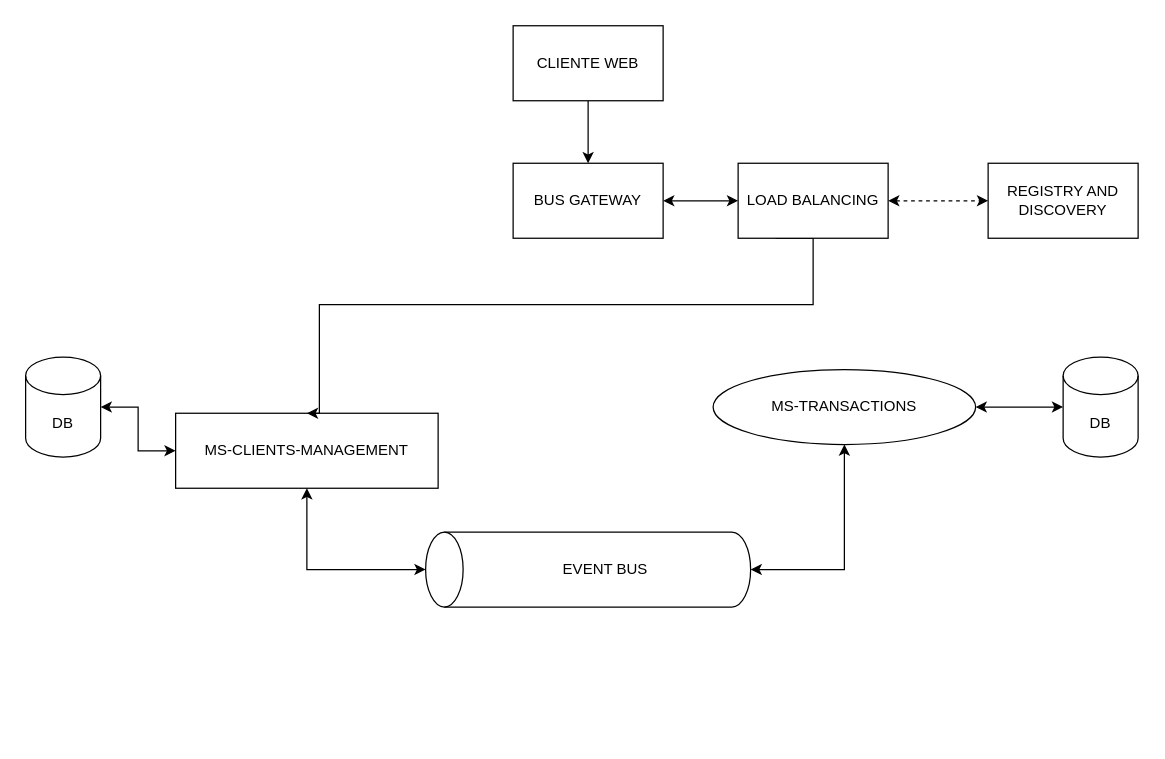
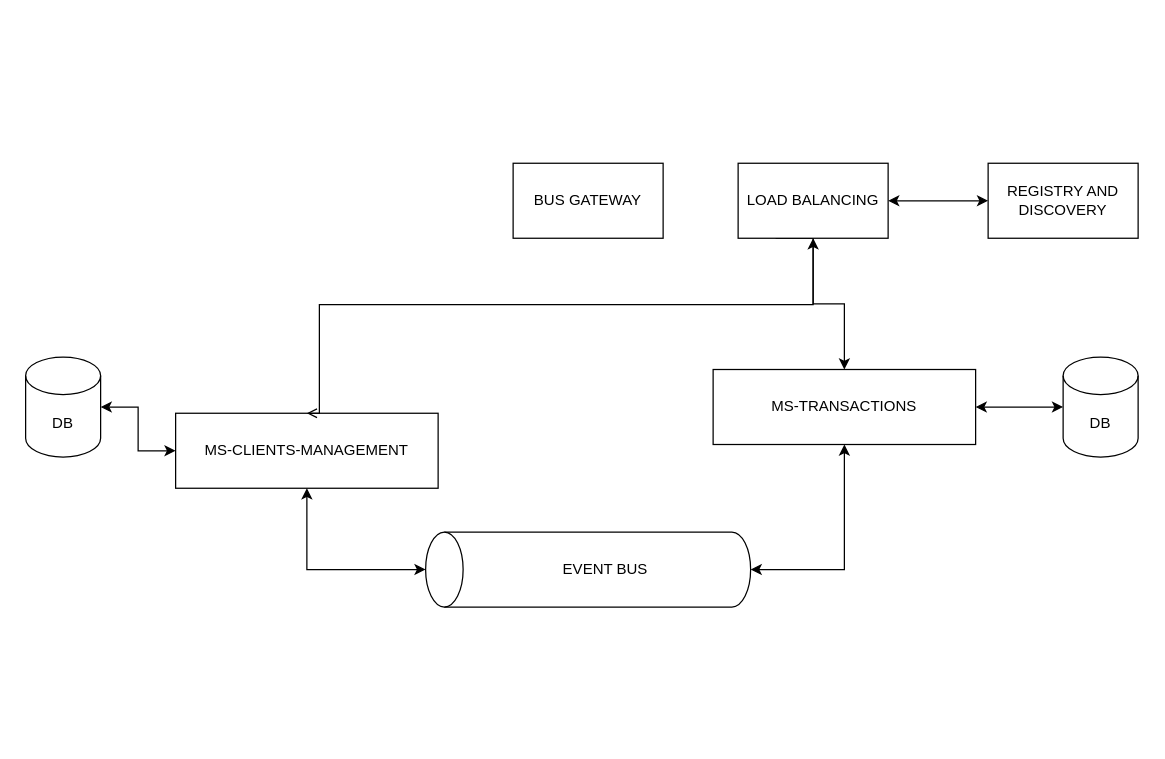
- <mxCell id="3" value="CLIENTE WEB" style="rounded=0;whiteSpace=wrap;html=1;" vertex="1" parent="1"><mxGeometry x="410" y="20" width="120" height="60" as="geometry" /></mxCell>
- <mxCell id="2" style="edgeStyle=orthogonalEdgeStyle;rounded=0;orthogonalLoop=1;jettySize=auto;html=1;entryX=0.5;entryY=0;entryDx=0;entryDy=0;" edge="1" parent="1" source="3" target="5"><mxGeometry relative="1" as="geometry" /></mxCell>
- <mxCell id="4" style="edgeStyle=orthogonalEdgeStyle;rounded=0;orthogonalLoop=1;jettySize=auto;html=1;entryX=0;entryY=0.5;entryDx=0;entryDy=0;startArrow=classic;startFill=1;" edge="1" parent="1" source="5" target="19"><mxGeometry relative="1" as="geometry" /></mxCell>
- <mxCell id="18" style="edgeStyle=orthogonalEdgeStyle;rounded=0;orthogonalLoop=1;jettySize=auto;html=1;entryX=0;entryY=0.5;entryDx=0;entryDy=0;startArrow=classic;startFill=1;dashed=1;" edge="1" parent="1" source="19" target="20"><mxGeometry relative="1" as="geometry" /></mxCell>
+ <mxCell id="18" style="edgeStyle=orthogonalEdgeStyle;rounded=0;orthogonalLoop=1;jettySize=auto;html=1;entryX=0;entryY=0.5;entryDx=0;entryDy=0;startArrow=classic;startFill=1;" edge="1" parent="1" source="19" target="20"><mxGeometry relative="1" as="geometry" /></mxCell>
+ <mxCell id="17" style="edgeStyle=orthogonalEdgeStyle;rounded=0;orthogonalLoop=1;jettySize=auto;html=1;entryX=0.5;entryY=0;entryDx=0;entryDy=0;startArrow=classic;startFill=1;" edge="1" parent="1" source="19" target="7"><mxGeometry relative="1" as="geometry" /></mxCell>
- <mxCell id="7" value="MS-TRANSACTIONS" style="ellipse;whiteSpace=wrap;html=1;" vertex="1" parent="1"><mxGeometry x="570" y="295" width="210" height="60" as="geometry" /></mxCell>
+ <mxCell id="7" value="MS-TRANSACTIONS" style="rounded=0;whiteSpace=wrap;html=1;" vertex="1" parent="1"><mxGeometry x="570" y="295" width="210" height="60" as="geometry" /></mxCell>
- <mxCell id="16" style="edgeStyle=orthogonalEdgeStyle;rounded=0;orthogonalLoop=1;jettySize=auto;html=1;entryX=0.5;entryY=0;entryDx=0;entryDy=0;exitX=0.25;exitY=1;exitDx=0;exitDy=0;" edge="1" parent="1" source="19" target="6"><mxGeometry relative="1" as="geometry"><Array as="points"><mxPoint x="650" y="190" /><mxPoint x="650" y="243" /><mxPoint x="255" y="243" /></Array></mxGeometry></mxCell>
+ <mxCell id="16" style="edgeStyle=orthogonalEdgeStyle;rounded=0;orthogonalLoop=1;jettySize=auto;html=1;entryX=0.5;entryY=0;entryDx=0;entryDy=0;exitX=0.25;exitY=1;exitDx=0;exitDy=0;endArrow=open;" edge="1" parent="1" source="19" target="6"><mxGeometry relative="1" as="geometry"><Array as="points"><mxPoint x="650" y="190" /><mxPoint x="650" y="243" /><mxPoint x="255" y="243" /></Array></mxGeometry></mxCell>
